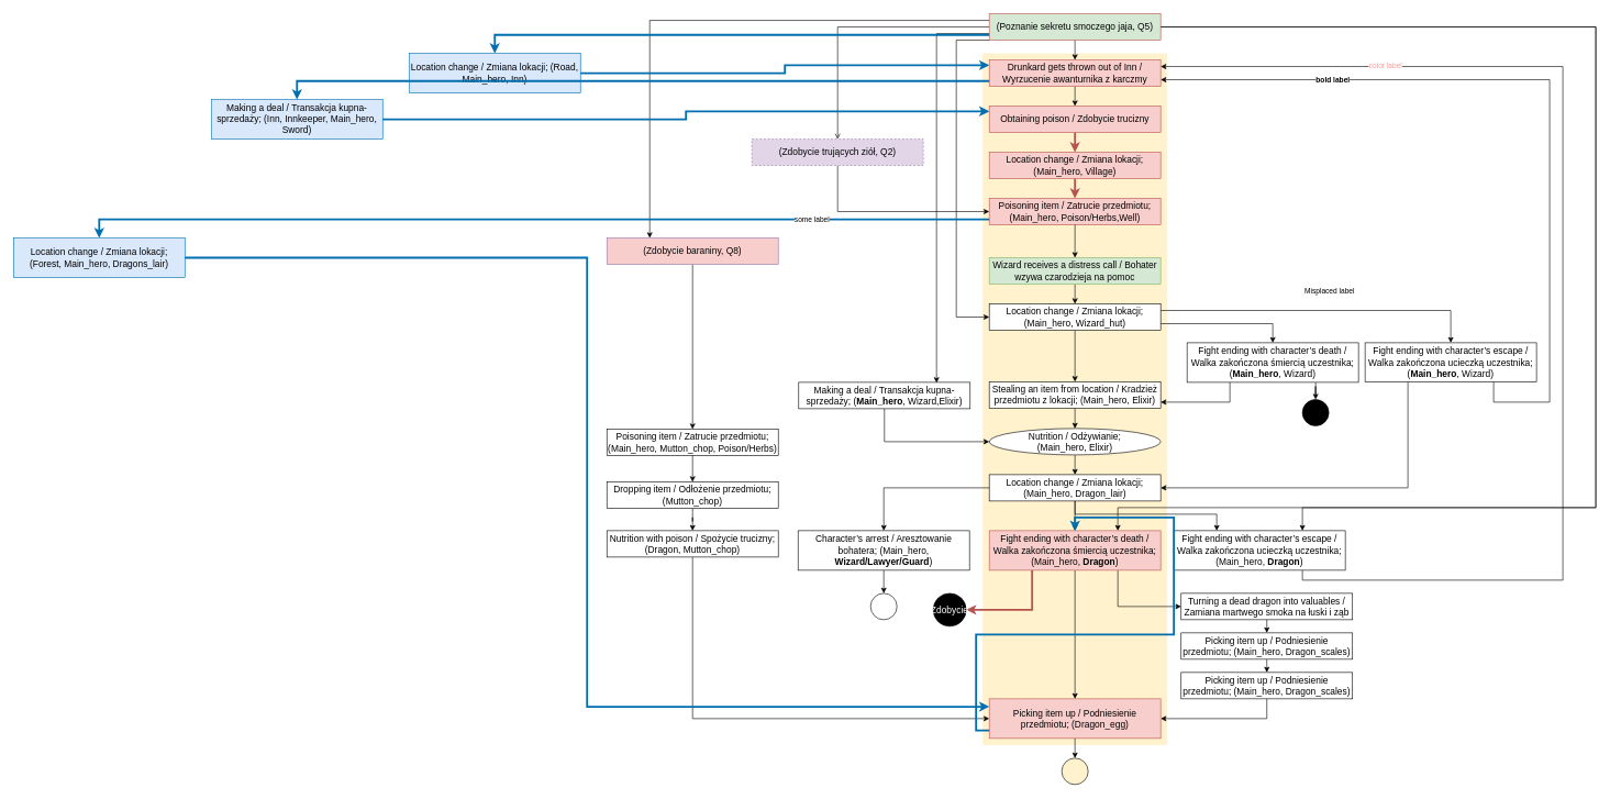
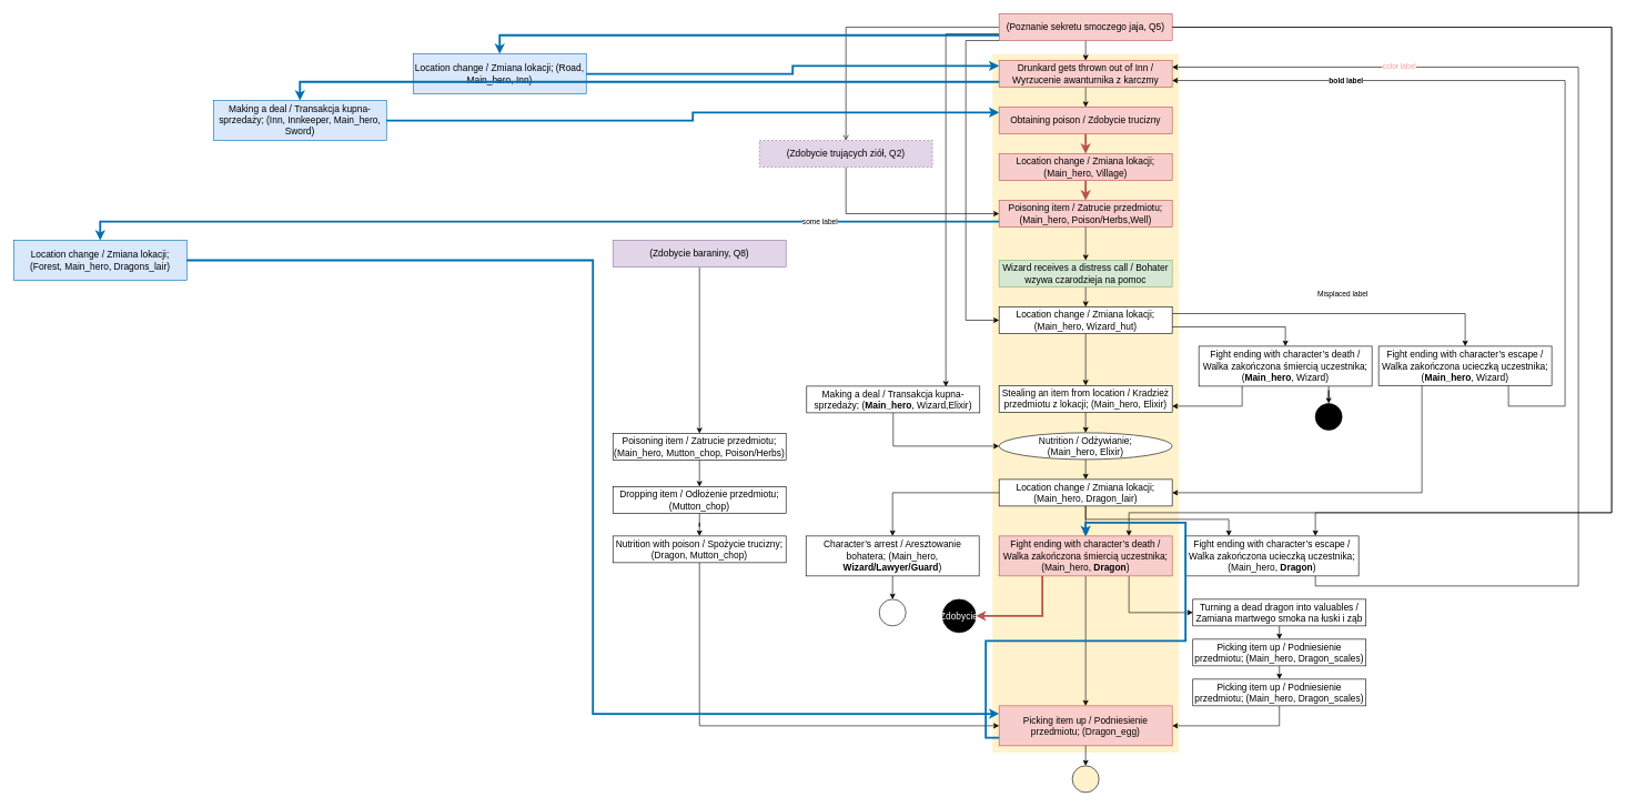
- <mxCell id="34" style="edgeStyle=orthogonalEdgeStyle;rounded=0;orthogonalLoop=1;jettySize=auto;html=1;entryX=0.25;entryY=0;entryDx=0;entryDy=0;exitX=0;exitY=0.25;exitDx=0;exitDy=0;" parent="1" source="36" target="40" edge="1"><mxGeometry relative="1" as="geometry"><Array as="points"><mxPoint x="985" y="30" /></Array><mxPoint x="1470" y="10" as="sourcePoint" /></mxGeometry></mxCell>
- <mxCell id="36" value="&lt;font style=&quot;font-size: 14px&quot;&gt;(Poznanie sekretu smoczego jaja, Q5)&lt;/font&gt;" style="rounded=0;whiteSpace=wrap;html=1;strokeColor=#b85450;fillColor=#d5e8d4;" parent="1" vertex="1"><mxGeometry x="1500" y="20" width="260" height="40" as="geometry" /></mxCell>
+ <mxCell id="36" value="&lt;font style=&quot;font-size: 14px&quot;&gt;(Poznanie sekretu smoczego jaja, Q5)&lt;/font&gt;" style="rounded=0;whiteSpace=wrap;html=1;strokeColor=#b85450;fillColor=#f8cecc;" parent="1" vertex="1"><mxGeometry x="1500" y="20" width="260" height="40" as="geometry" /></mxCell>
- <mxCell id="40" value="(Zdobycie baraniny, Q8)" style="rounded=0;whiteSpace=wrap;html=1;fillColor=#f8cecc;strokeColor=#9673a6;fontSize=14;" parent="1" vertex="1"><mxGeometry x="920" y="360" width="260" height="40" as="geometry" /></mxCell>
+ <mxCell id="40" value="(Zdobycie baraniny, Q8)" style="rounded=0;whiteSpace=wrap;html=1;fillColor=#e1d5e7;strokeColor=#9673a6;fontSize=14;" parent="1" vertex="1"><mxGeometry x="920" y="360" width="260" height="40" as="geometry" /></mxCell>
